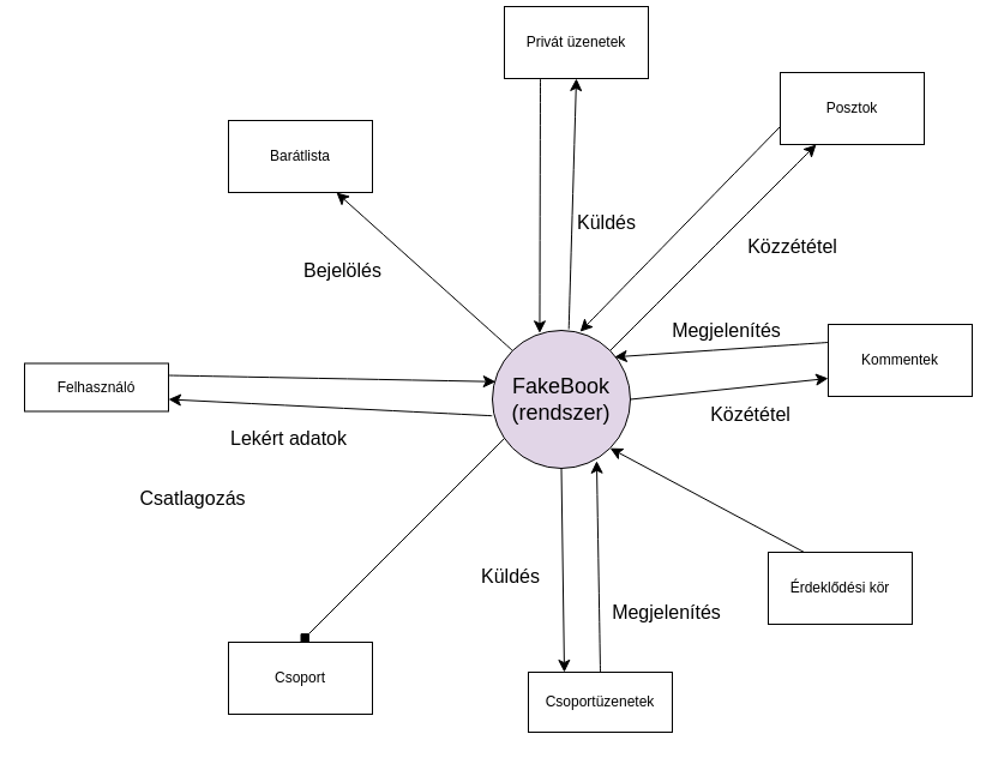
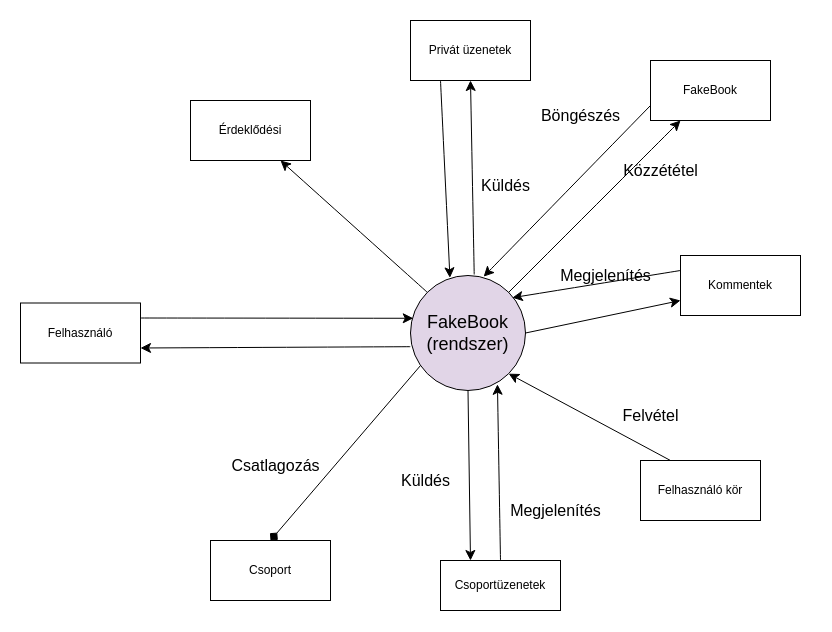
- <mxCell id="7" value="Privát üzenetek" style="rounded=0;whiteSpace=wrap;html=1;" vertex="1" parent="1"><mxGeometry x="420" y="5" width="120" height="60" as="geometry" /></mxCell>
+ <mxCell id="7" value="Privát üzenetek" style="rounded=0;whiteSpace=wrap;html=1;" vertex="1" parent="1"><mxGeometry x="410" y="20" width="120" height="60" as="geometry" /></mxCell>
- <mxCell id="8" value="Posztok" style="rounded=0;whiteSpace=wrap;html=1;" vertex="1" parent="1"><mxGeometry x="650" y="60" width="120" height="60" as="geometry" /></mxCell>
+ <mxCell id="8" value="FakeBook" style="rounded=0;whiteSpace=wrap;html=1;" vertex="1" parent="1"><mxGeometry x="650" y="60" width="120" height="60" as="geometry" /></mxCell>
+ <mxCell id="34" value="Böngészés" style="text;html=1;align=center;verticalAlign=middle;resizable=0;points=[];autosize=1;strokeColor=none;fillColor=none;fontSize=16;" vertex="1" parent="1"><mxGeometry x="530" y="100" width="100" height="30" as="geometry" /></mxCell>
- <mxCell id="10" value="Barátlista" style="rounded=0;whiteSpace=wrap;html=1;" vertex="1" parent="1"><mxGeometry x="190" y="100" width="120" height="60" as="geometry" /></mxCell>
+ <mxCell id="10" value="Érdeklődési" style="rounded=0;whiteSpace=wrap;html=1;" vertex="1" parent="1"><mxGeometry x="190" y="100" width="120" height="60" as="geometry" /></mxCell>
- <mxCell id="33" value="Közzététel" style="text;html=1;align=center;verticalAlign=middle;resizable=0;points=[];autosize=1;strokeColor=none;fillColor=none;fontSize=16;" vertex="1" parent="1"><mxGeometry x="610" y="190" width="100" height="30" as="geometry" /></mxCell>
+ <mxCell id="33" value="Közzététel" style="text;html=1;align=center;verticalAlign=middle;resizable=0;points=[];autosize=1;strokeColor=none;fillColor=none;fontSize=16;" vertex="1" parent="1"><mxGeometry x="610" y="155" width="100" height="30" as="geometry" /></mxCell>
- <mxCell id="27" value="Bejelölés" style="text;html=1;align=center;verticalAlign=middle;resizable=0;points=[];autosize=1;strokeColor=none;fillColor=none;fontSize=16;" vertex="1" parent="1"><mxGeometry x="240" y="210" width="90" height="30" as="geometry" /></mxCell>
- <mxCell id="9" value="Kommentek" style="rounded=0;whiteSpace=wrap;html=1;" vertex="1" parent="1"><mxGeometry x="690" y="270" width="120" height="60" as="geometry" /></mxCell>
+ <mxCell id="9" value="Kommentek" style="rounded=0;whiteSpace=wrap;html=1;" vertex="1" parent="1"><mxGeometry x="680" y="255" width="120" height="60" as="geometry" /></mxCell>
- <mxCell id="3" value="Felhasználó" style="rounded=0;whiteSpace=wrap;html=1;" vertex="1" parent="1"><mxGeometry x="20" y="302.5" width="120" height="40" as="geometry" /></mxCell>
+ <mxCell id="3" value="Felhasználó" style="rounded=0;whiteSpace=wrap;html=1;" vertex="1" parent="1"><mxGeometry x="20" y="302.5" width="120" height="60" as="geometry" /></mxCell>
- <mxCell id="23" value="Közététel" style="text;html=1;align=center;verticalAlign=middle;resizable=0;points=[];autosize=1;strokeColor=none;fillColor=none;fontSize=16;" vertex="1" parent="1"><mxGeometry x="580" y="330" width="90" height="30" as="geometry" /></mxCell>
- <mxCell id="13" value="Lekért adatok" style="text;html=1;align=center;verticalAlign=middle;resizable=0;points=[];autosize=1;strokeColor=none;fillColor=none;fontSize=16;" vertex="1" parent="1"><mxGeometry x="180" y="350" width="120" height="30" as="geometry" /></mxCell>
- <mxCell id="15" value="Csatlagozás" style="text;html=1;align=center;verticalAlign=middle;resizable=0;points=[];autosize=1;strokeColor=none;fillColor=none;fontSize=16;" vertex="1" parent="1"><mxGeometry x="105" y="400" width="110" height="30" as="geometry" /></mxCell>
+ <mxCell id="15" value="Csatlagozás" style="text;html=1;align=center;verticalAlign=middle;resizable=0;points=[];autosize=1;strokeColor=none;fillColor=none;fontSize=16;" vertex="1" parent="1"><mxGeometry x="220" y="450" width="110" height="30" as="geometry" /></mxCell>
+ <mxCell id="20" value="Felvétel" style="text;html=1;align=center;verticalAlign=middle;resizable=0;points=[];autosize=1;strokeColor=none;fillColor=none;fontSize=16;" vertex="1" parent="1"><mxGeometry x="610" y="400" width="80" height="30" as="geometry" /></mxCell>
- <mxCell id="4" value="Érdeklődési kör" style="rounded=0;whiteSpace=wrap;html=1;" vertex="1" parent="1"><mxGeometry x="640" y="460" width="120" height="60" as="geometry" /></mxCell>
+ <mxCell id="4" value="Felhasználó kör" style="rounded=0;whiteSpace=wrap;html=1;" vertex="1" parent="1"><mxGeometry x="640" y="460" width="120" height="60" as="geometry" /></mxCell>
- <mxCell id="5" value="Csoport" style="rounded=0;whiteSpace=wrap;html=1;" vertex="1" parent="1"><mxGeometry x="190" y="535" width="120" height="60" as="geometry" /></mxCell>
+ <mxCell id="5" value="Csoport" style="rounded=0;whiteSpace=wrap;html=1;" vertex="1" parent="1"><mxGeometry x="210" y="540" width="120" height="60" as="geometry" /></mxCell>
